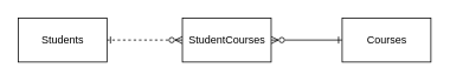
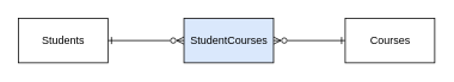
- <mxCell id="2" value="" style="edgeStyle=none;html=1;endArrow=ERzeroToMany;endFill=0;startArrow=ERone;startFill=0;dashed=1;" parent="1" source="3" target="6" edge="1"><mxGeometry relative="1" as="geometry" /></mxCell>
+ <mxCell id="2" value="" style="edgeStyle=none;html=1;endArrow=ERzeroToMany;endFill=0;startArrow=ERone;startFill=0;" parent="1" source="3" target="6" edge="1"><mxGeometry relative="1" as="geometry" /></mxCell>
- <mxCell id="6" value="StudentCourses" style="html=1;dashed=0;whitespace=wrap;" parent="1" vertex="1"><mxGeometry x="205" y="20" width="100" height="50" as="geometry" /></mxCell>
+ <mxCell id="6" value="StudentCourses" style="html=1;dashed=0;whitespace=wrap;fillColor=#dae8fc;" parent="1" vertex="1"><mxGeometry x="205" y="20" width="100" height="50" as="geometry" /></mxCell>
